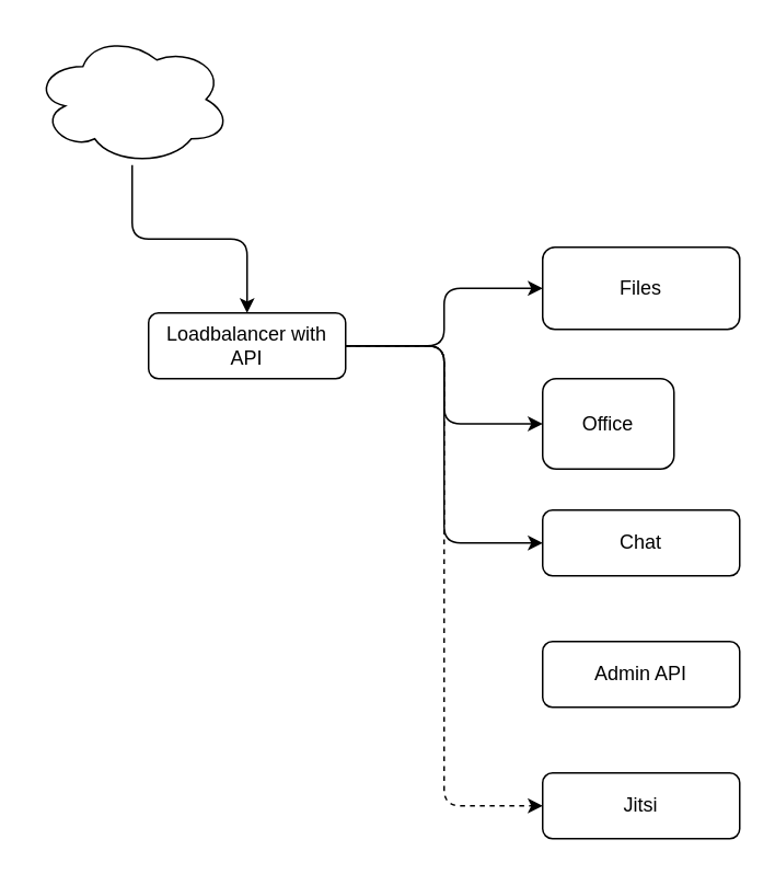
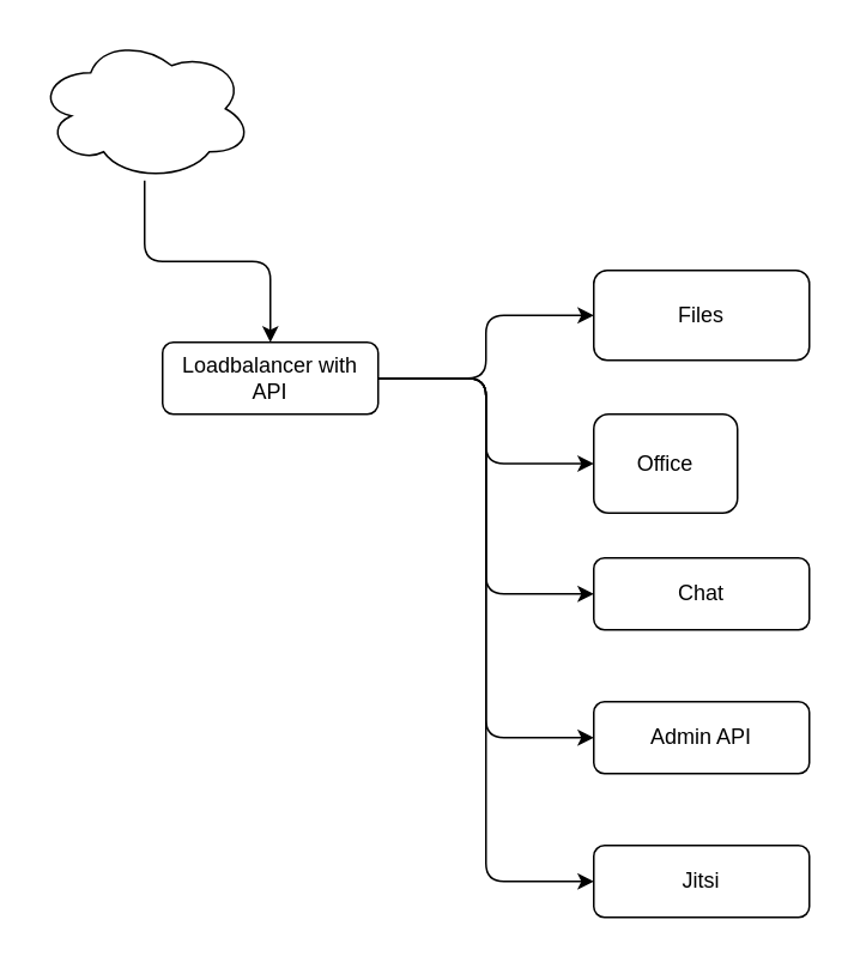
+ <mxCell id="5" style="edgeStyle=orthogonalEdgeStyle;rounded=1;orthogonalLoop=1;jettySize=auto;html=1;entryX=0;entryY=0.5;entryDx=0;entryDy=0;" edge="1" parent="1" source="7" target="13"><mxGeometry relative="1" as="geometry" /></mxCell>
- <mxCell id="6" style="edgeStyle=orthogonalEdgeStyle;rounded=1;orthogonalLoop=1;jettySize=auto;html=1;entryX=0;entryY=0.5;entryDx=0;entryDy=0;dashed=1;" edge="1" parent="1" source="7" target="14"><mxGeometry relative="1" as="geometry" /></mxCell>
+ <mxCell id="6" style="edgeStyle=orthogonalEdgeStyle;rounded=1;orthogonalLoop=1;jettySize=auto;html=1;entryX=0;entryY=0.5;entryDx=0;entryDy=0;" edge="1" parent="1" source="7" target="14"><mxGeometry relative="1" as="geometry" /></mxCell>
